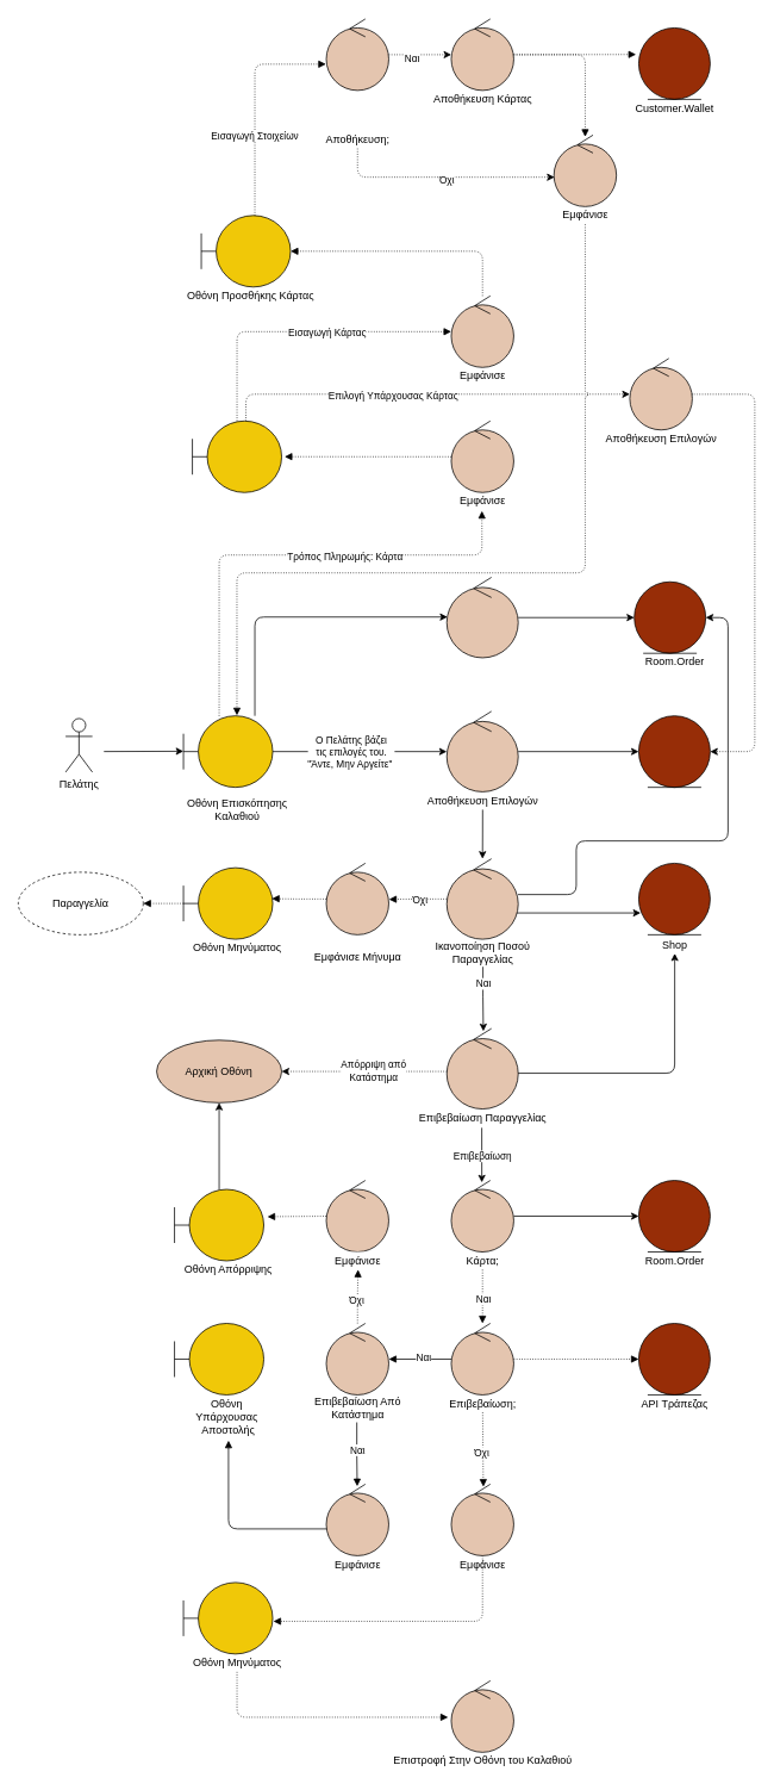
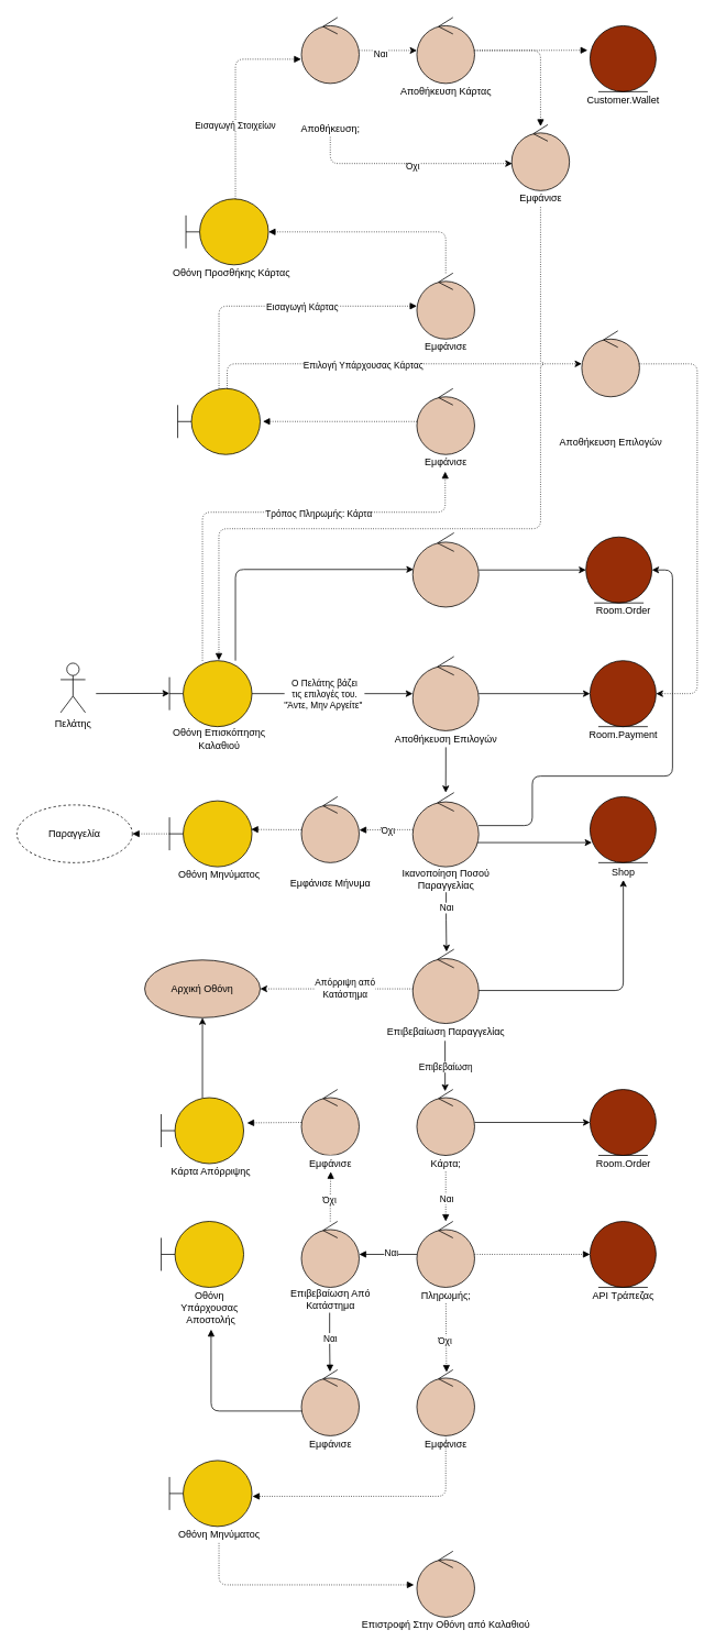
- <mxCell id="120" value="Αποθήκευση Επιλογών" style="text;html=1;align=center;verticalAlign=middle;resizable=0;points=[];autosize=1;strokeColor=none;fillColor=none;" vertex="1" parent="1"><mxGeometry x="665" y="480" width="150" height="20" as="geometry" /></mxCell>
+ <mxCell id="120" value="Αποθήκευση Επιλογών" style="text;html=1;align=center;verticalAlign=middle;resizable=0;points=[];autosize=1;strokeColor=none;fillColor=none;" vertex="1" parent="1"><mxGeometry x="665" y="525" width="150" height="20" as="geometry" /></mxCell>
+ <mxCell id="57" value="&lt;span style=&quot;&quot;&gt;Room.Payment&lt;/span&gt;" style="text;html=1;align=center;verticalAlign=middle;resizable=0;points=[];autosize=1;strokeColor=none;fillColor=none;" parent="1" vertex="1"><mxGeometry x="705" y="880" width="100" height="20" as="geometry" /></mxCell>
- <mxCell id="55" value="&lt;span style=&quot;&quot;&gt;Οθόνη Επισκόπησης &lt;br&gt;Καλαθιού&lt;/span&gt;" style="text;html=1;align=center;verticalAlign=middle;resizable=0;points=[];autosize=1;strokeColor=none;fillColor=none;" parent="1" vertex="1"><mxGeometry x="200" y="890" width="130" height="30" as="geometry" /></mxCell>
+ <mxCell id="55" value="&lt;span style=&quot;&quot;&gt;Οθόνη Επισκόπησης &lt;br&gt;Καλαθιού&lt;/span&gt;" style="text;html=1;align=center;verticalAlign=middle;resizable=0;points=[];autosize=1;strokeColor=none;fillColor=none;" parent="1" vertex="1"><mxGeometry x="200" y="880" width="130" height="30" as="geometry" /></mxCell>
- <mxCell id="78" value="Οθόνη Απόρριψης" style="text;html=1;align=center;verticalAlign=middle;resizable=0;points=[];autosize=1;strokeColor=none;fillColor=none;" parent="1" vertex="1"><mxGeometry x="200" y="1410" width="110" height="20" as="geometry" /></mxCell>
+ <mxCell id="78" value="Κάρτα Απόρριψης" style="text;html=1;align=center;verticalAlign=middle;resizable=0;points=[];autosize=1;strokeColor=none;fillColor=none;" parent="1" vertex="1"><mxGeometry x="200" y="1410" width="110" height="20" as="geometry" /></mxCell>
- <mxCell id="64" value="&lt;span style=&quot;&quot;&gt;Επιβεβαίωση;&lt;/span&gt;" style="text;html=1;align=center;verticalAlign=middle;resizable=0;points=[];autosize=1;strokeColor=none;fillColor=none;" parent="1" vertex="1"><mxGeometry x="495" y="1560" width="90" height="20" as="geometry" /></mxCell>
+ <mxCell id="64" value="&lt;span style=&quot;&quot;&gt;Πληρωμής;&lt;/span&gt;" style="text;html=1;align=center;verticalAlign=middle;resizable=0;points=[];autosize=1;strokeColor=none;fillColor=none;" parent="1" vertex="1"><mxGeometry x="495" y="1560" width="90" height="20" as="geometry" /></mxCell>
- <mxCell id="86" value="Επιστροφή Στην Οθόνη του Καλαθιού" style="text;html=1;align=center;verticalAlign=middle;resizable=0;points=[];autosize=1;strokeColor=none;fillColor=none;" parent="1" vertex="1"><mxGeometry x="430" y="1960" width="220" height="20" as="geometry" /></mxCell>
+ <mxCell id="86" value="Επιστροφή Στην Οθόνη από Καλαθιού" style="text;html=1;align=center;verticalAlign=middle;resizable=0;points=[];autosize=1;strokeColor=none;fillColor=none;" parent="1" vertex="1"><mxGeometry x="430" y="1960" width="220" height="20" as="geometry" /></mxCell>
